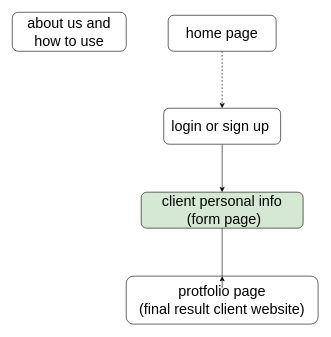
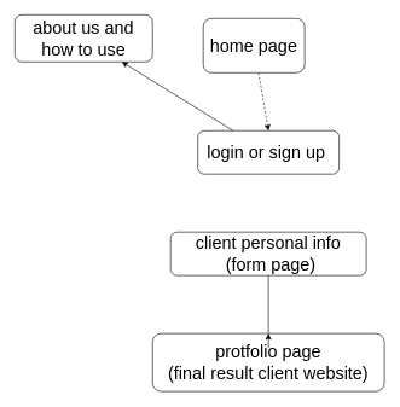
- <mxCell id="3" value="&lt;font style=&quot;font-size: 24px;&quot;&gt;home page&lt;/font&gt;" style="rounded=1;whiteSpace=wrap;html=1;" parent="1" vertex="1"><mxGeometry x="280" y="25" width="180" height="60" as="geometry" /></mxCell>
+ <mxCell id="3" value="&lt;font style=&quot;font-size: 24px;&quot;&gt;home page&lt;/font&gt;" style="rounded=1;whiteSpace=wrap;html=1;" parent="1" vertex="1"><mxGeometry x="280" y="25" width="140" height="75" as="geometry" /></mxCell>
- <mxCell id="4" value="" style="edgeStyle=none;html=1;fontSize=24;entryX=0.5;entryY=0;entryDx=0;entryDy=0;" parent="1" source="5" target="9" edge="1"><mxGeometry relative="1" as="geometry"><mxPoint x="370.385" y="245" as="sourcePoint" /></mxGeometry></mxCell>
+ <mxCell id="4" value="" style="edgeStyle=none;html=1;fontSize=24;" parent="1" source="5" target="7" edge="1"><mxGeometry relative="1" as="geometry"><mxPoint x="370.385" y="245" as="sourcePoint" /></mxGeometry></mxCell>
- <mxCell id="9" value="&lt;font style=&quot;font-size: 24px;&quot;&gt;client personal info&lt;br&gt;&amp;nbsp;(form page)&lt;/font&gt;" style="whiteSpace=wrap;html=1;rounded=1;fillColor=#d5e8d4;" parent="1" vertex="1"><mxGeometry x="235" y="320" width="270" height="60" as="geometry" /></mxCell>
+ <mxCell id="9" value="&lt;font style=&quot;font-size: 24px;&quot;&gt;client personal info&lt;br&gt;&amp;nbsp;(form page)&lt;/font&gt;" style="whiteSpace=wrap;html=1;rounded=1;" parent="1" vertex="1"><mxGeometry x="235" y="320" width="270" height="60" as="geometry" /></mxCell>
